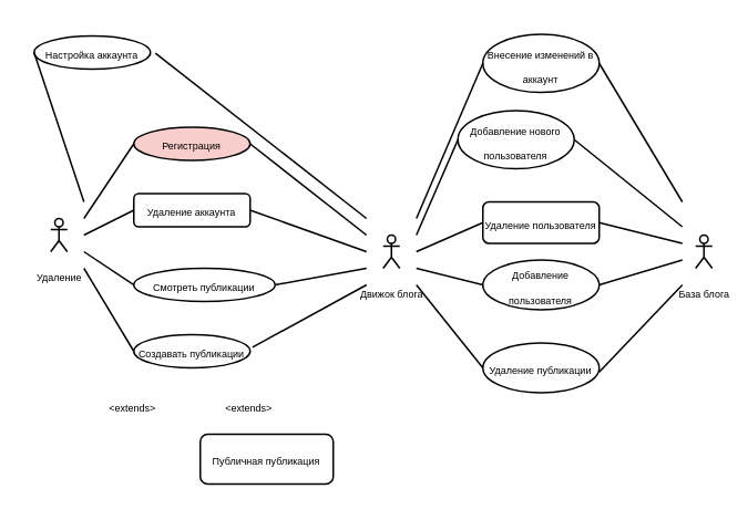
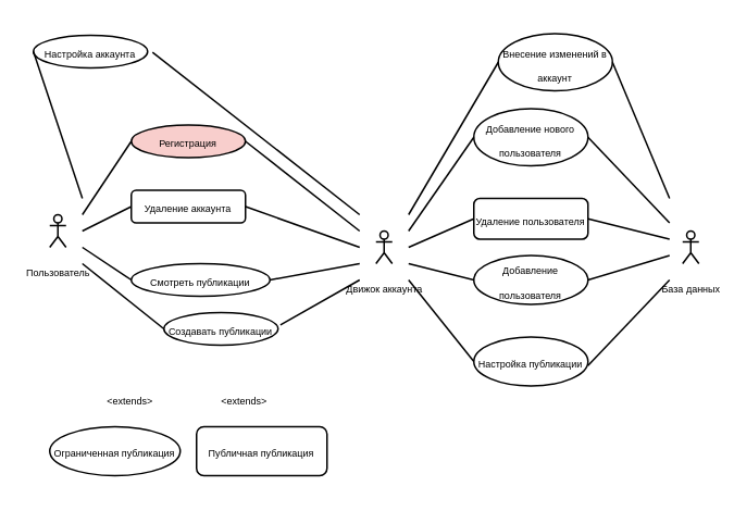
- <mxCell id="34" value="&lt;font style=&quot;font-size: 6px&quot;&gt;Внесение изменений в аккаунт&lt;br&gt;&lt;/font&gt;" style="ellipse;whiteSpace=wrap;html=1;" vertex="1" parent="1"><mxGeometry x="290" y="20" width="70" height="35" as="geometry" /></mxCell>
+ <mxCell id="34" value="&lt;font style=&quot;font-size: 6px&quot;&gt;Внесение изменений в аккаунт&lt;br&gt;&lt;/font&gt;" style="ellipse;whiteSpace=wrap;html=1;" vertex="1" parent="1"><mxGeometry x="305" y="20" width="70" height="35" as="geometry" /></mxCell>
- <mxCell id="18" value="&lt;font style=&quot;font-size: 6px&quot;&gt;Добавление нового пользователя&lt;br&gt;&lt;/font&gt;" style="ellipse;whiteSpace=wrap;html=1;" vertex="1" parent="1"><mxGeometry x="275" y="66" width="70" height="35" as="geometry" /></mxCell>
+ <mxCell id="18" value="&lt;font style=&quot;font-size: 6px&quot;&gt;Добавление нового пользователя&lt;br&gt;&lt;/font&gt;" style="ellipse;whiteSpace=wrap;html=1;" vertex="1" parent="1"><mxGeometry x="290" y="66" width="70" height="35" as="geometry" /></mxCell>
- <mxCell id="4" value="&lt;font style=&quot;font-size: 6px&quot;&gt;Удаление&lt;/font&gt;" style="shape=umlActor;verticalLabelPosition=bottom;labelBackgroundColor=#ffffff;verticalAlign=top;html=1;outlineConnect=0;" vertex="1" parent="1"><mxGeometry x="30" y="131" width="10" height="20" as="geometry" /></mxCell>
+ <mxCell id="4" value="&lt;font style=&quot;font-size: 6px&quot;&gt;Пользователь&lt;/font&gt;" style="shape=umlActor;verticalLabelPosition=bottom;labelBackgroundColor=#ffffff;verticalAlign=top;html=1;outlineConnect=0;" vertex="1" parent="1"><mxGeometry x="30" y="131" width="10" height="20" as="geometry" /></mxCell>
- <mxCell id="15" value="&lt;span style=&quot;font-size: 6px&quot;&gt;Движок блога&lt;br&gt;&lt;br&gt;&lt;/span&gt;" style="shape=umlActor;verticalLabelPosition=bottom;labelBackgroundColor=#ffffff;verticalAlign=top;html=1;outlineConnect=0;" vertex="1" parent="1"><mxGeometry x="230" y="141" width="10" height="20" as="geometry" /></mxCell>
+ <mxCell id="15" value="&lt;span style=&quot;font-size: 6px&quot;&gt;Движок аккаунта&lt;br&gt;&lt;br&gt;&lt;/span&gt;" style="shape=umlActor;verticalLabelPosition=bottom;labelBackgroundColor=#ffffff;verticalAlign=top;html=1;outlineConnect=0;" vertex="1" parent="1"><mxGeometry x="230" y="141" width="10" height="20" as="geometry" /></mxCell>
- <mxCell id="16" value="&lt;span style=&quot;font-size: 6px&quot;&gt;База блога&lt;br&gt;&lt;/span&gt;" style="shape=umlActor;verticalLabelPosition=bottom;labelBackgroundColor=#ffffff;verticalAlign=top;html=1;outlineConnect=0;" vertex="1" parent="1"><mxGeometry x="418" y="141" width="10" height="20" as="geometry" /></mxCell>
+ <mxCell id="16" value="&lt;span style=&quot;font-size: 6px&quot;&gt;База данных&lt;br&gt;&lt;/span&gt;" style="shape=umlActor;verticalLabelPosition=bottom;labelBackgroundColor=#ffffff;verticalAlign=top;html=1;outlineConnect=0;" vertex="1" parent="1"><mxGeometry x="418" y="141" width="10" height="20" as="geometry" /></mxCell>
- <mxCell id="8" value="&lt;font style=&quot;font-size: 6px&quot;&gt;Создавать публикации&lt;br&gt;&lt;/font&gt;" style="ellipse;whiteSpace=wrap;html=1;" vertex="1" parent="1"><mxGeometry x="80" y="201" width="70" height="20" as="geometry" /></mxCell>
+ <mxCell id="8" value="&lt;font style=&quot;font-size: 6px&quot;&gt;Создавать публикации&lt;br&gt;&lt;/font&gt;" style="ellipse;whiteSpace=wrap;html=1;" vertex="1" parent="1"><mxGeometry x="100" y="191" width="70" height="20" as="geometry" /></mxCell>
- <mxCell id="20" value="&lt;font style=&quot;font-size: 6px&quot;&gt;Удаление публикации&lt;br&gt;&lt;/font&gt;" style="ellipse;whiteSpace=wrap;html=1;" vertex="1" parent="1"><mxGeometry x="290" y="206" width="70" height="30" as="geometry" /></mxCell>
+ <mxCell id="20" value="&lt;font style=&quot;font-size: 6px&quot;&gt;Настройка публикации&lt;br&gt;&lt;/font&gt;" style="ellipse;whiteSpace=wrap;html=1;" vertex="1" parent="1"><mxGeometry x="290" y="206" width="70" height="30" as="geometry" /></mxCell>
+ <mxCell id="10" value="&lt;font style=&quot;font-size: 6px&quot;&gt;Ограниченная&amp;nbsp;публикация&lt;br&gt;&lt;/font&gt;" style="ellipse;whiteSpace=wrap;html=1;" vertex="1" parent="1"><mxGeometry x="30" y="261" width="80" height="30" as="geometry" /></mxCell>
